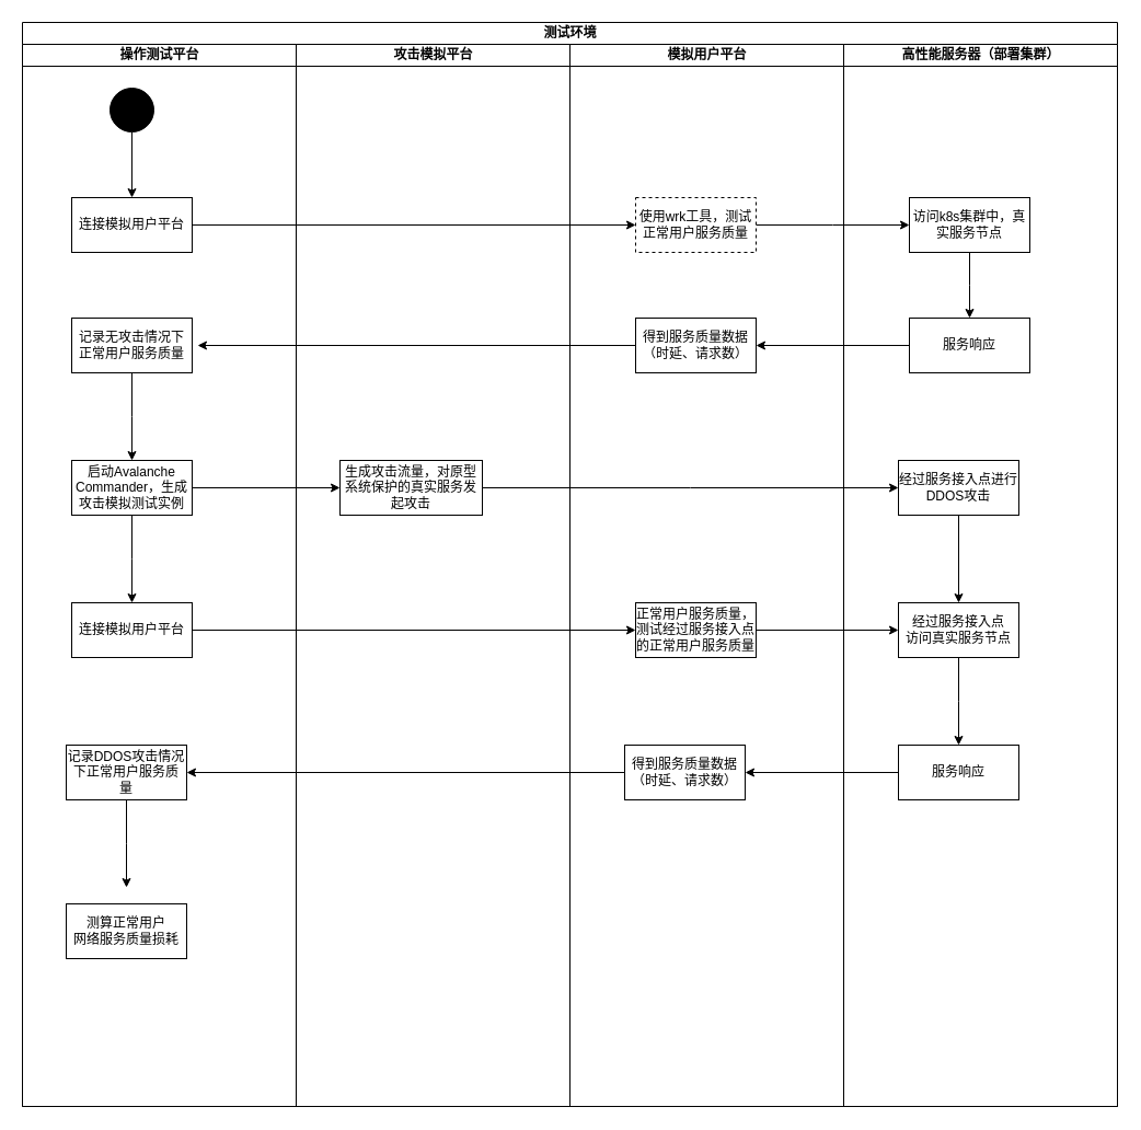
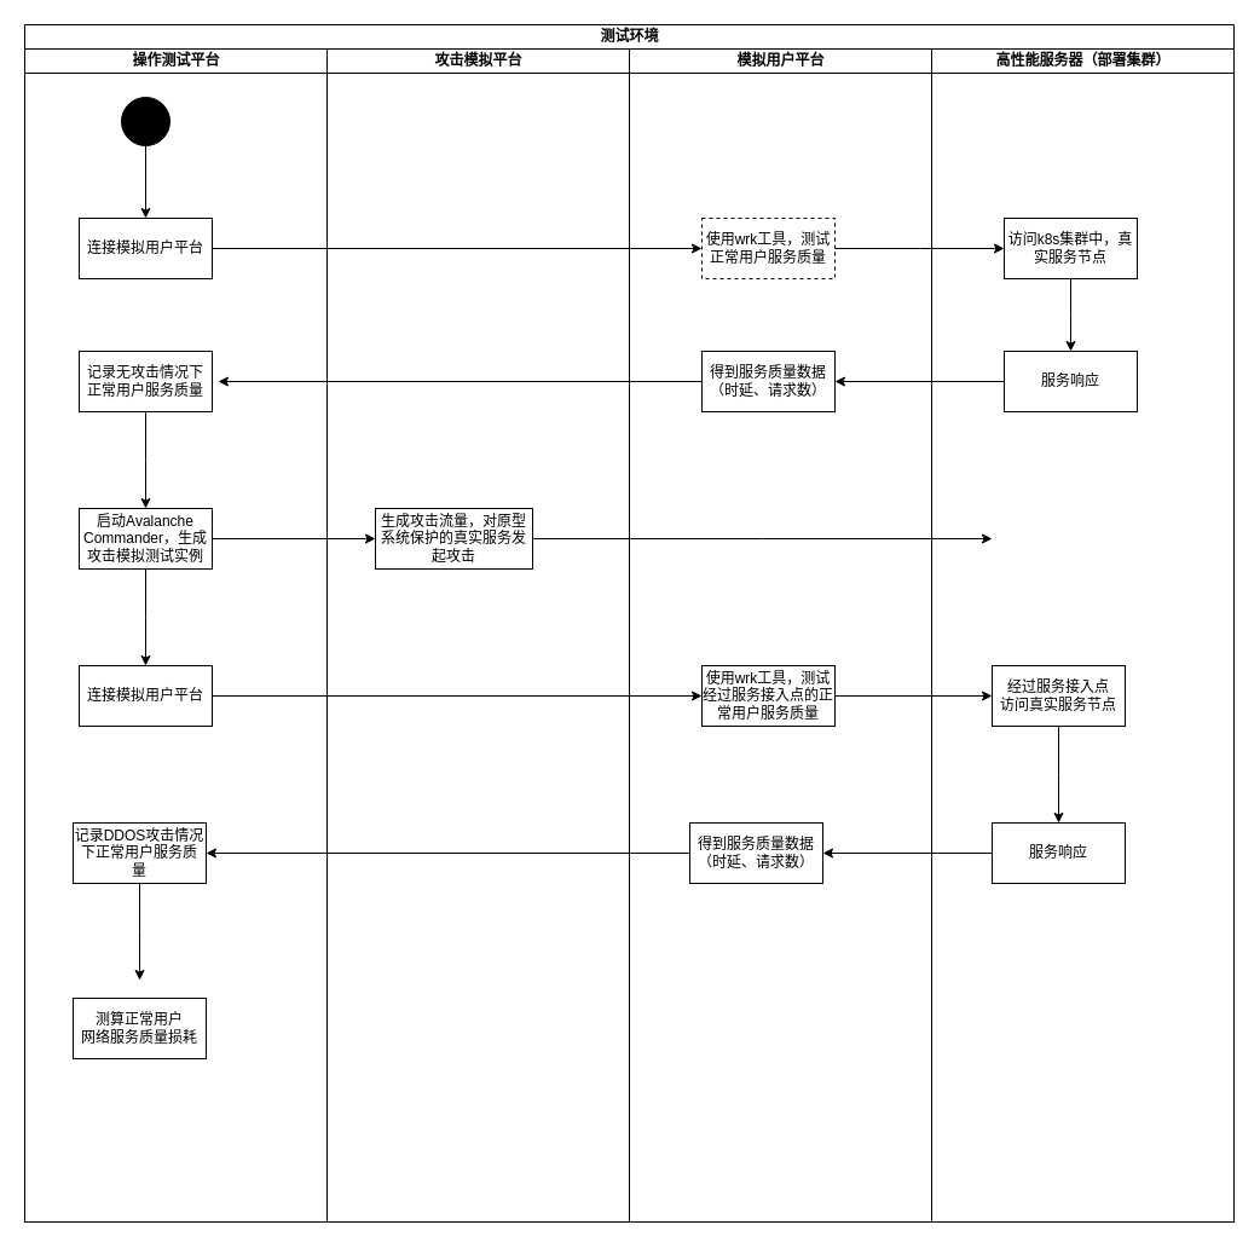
- <mxCell id="35" value="经过服务接入点进行DDOS攻击" style="html=1;whiteSpace=wrap;" vertex="1" parent="29"><mxGeometry x="50" y="380" width="110" height="50" as="geometry" /></mxCell>
- <mxCell id="34" style="edgeStyle=orthogonalEdgeStyle;rounded=0;orthogonalLoop=1;jettySize=auto;html=1;entryX=0.5;entryY=0;entryDx=0;entryDy=0;" edge="1" parent="29" source="35" target="37"><mxGeometry relative="1" as="geometry" /></mxCell>
- <mxCell id="25" value="正常用户服务质量，测试经过服务接入点的正常用户服务质量" style="html=1;whiteSpace=wrap;" vertex="1" parent="20"><mxGeometry x="60" y="510" width="110" height="50" as="geometry" /></mxCell>
+ <mxCell id="25" value="使用wrk工具，测试经过服务接入点的正常用户服务质量" style="html=1;whiteSpace=wrap;" vertex="1" parent="20"><mxGeometry x="60" y="510" width="110" height="50" as="geometry" /></mxCell>
